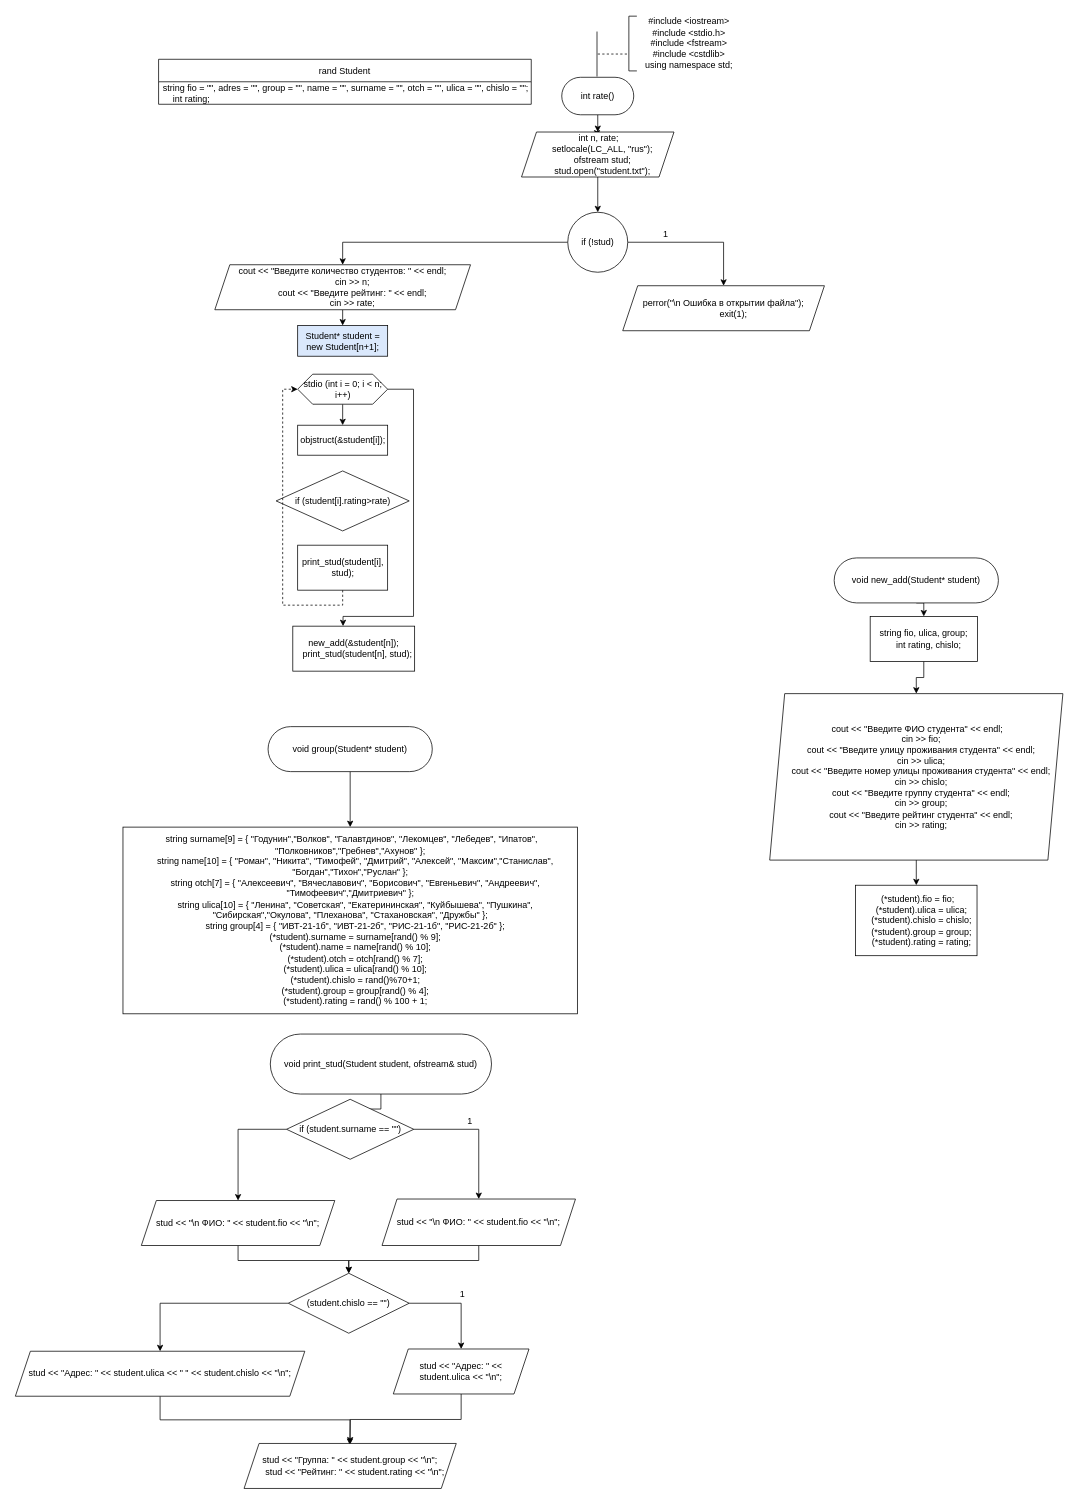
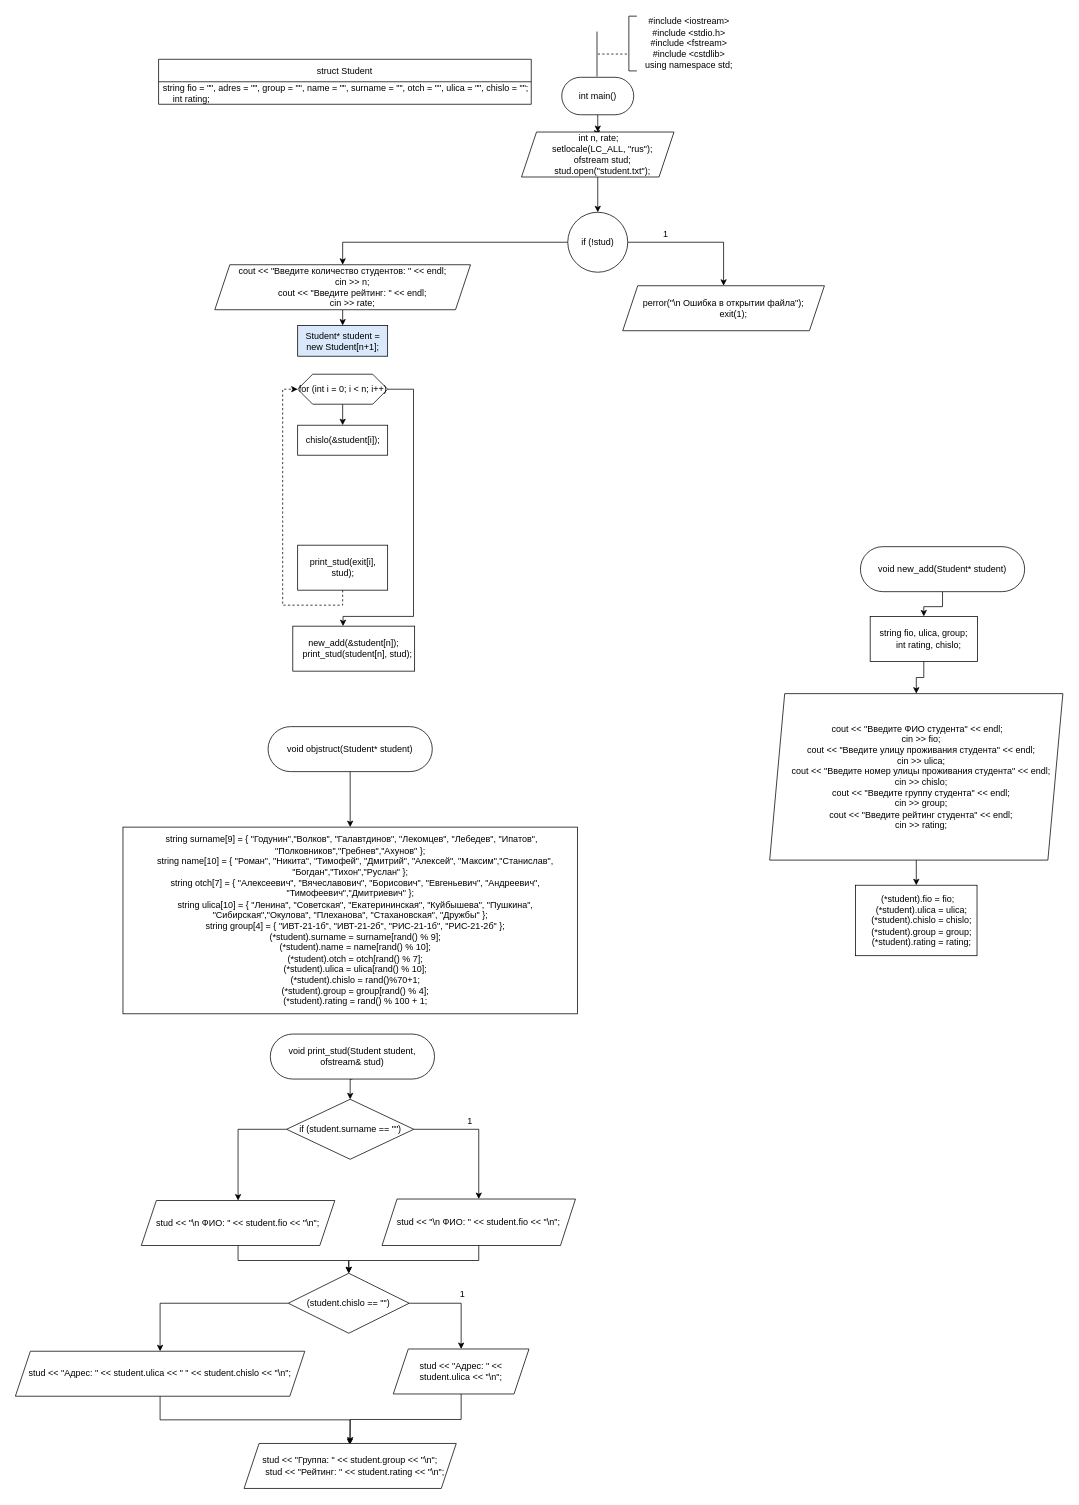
- <mxCell id="11" value="rand Student" style="swimlane;fontStyle=0;childLayout=stackLayout;horizontal=1;startSize=30;horizontalStack=0;resizeParent=1;resizeParentMax=0;resizeLast=0;collapsible=1;marginBottom=0;" vertex="1" parent="1"><mxGeometry x="211" y="78" width="497" height="60" as="geometry" /></mxCell>
+ <mxCell id="11" value="struct Student" style="swimlane;fontStyle=0;childLayout=stackLayout;horizontal=1;startSize=30;horizontalStack=0;resizeParent=1;resizeParentMax=0;resizeLast=0;collapsible=1;marginBottom=0;" vertex="1" parent="1"><mxGeometry x="211" y="78" width="497" height="60" as="geometry" /></mxCell>
- <mxCell id="8" value="int rate()" style="rounded=1;whiteSpace=wrap;html=1;arcSize=50;" vertex="1" parent="1"><mxGeometry x="748.69" y="102" width="96" height="50" as="geometry" /></mxCell>
+ <mxCell id="8" value="int main()" style="rounded=1;whiteSpace=wrap;html=1;arcSize=50;" vertex="1" parent="1"><mxGeometry x="748.69" y="102" width="96" height="50" as="geometry" /></mxCell>
- <mxCell id="23" value="stdio (int i = 0; i &amp;lt; n; i++)" style="shape=hexagon;perimeter=hexagonPerimeter2;whiteSpace=wrap;html=1;fixedSize=1;" vertex="1" parent="1"><mxGeometry x="396.5" y="498" width="120" height="40" as="geometry" /></mxCell>
+ <mxCell id="23" value="for (int i = 0; i &amp;lt; n; i++)" style="shape=hexagon;perimeter=hexagonPerimeter2;whiteSpace=wrap;html=1;fixedSize=1;" vertex="1" parent="1"><mxGeometry x="396.5" y="498" width="120" height="40" as="geometry" /></mxCell>
- <mxCell id="24" value="objstruct(&amp;amp;student[i]);" style="rounded=0;whiteSpace=wrap;html=1;" vertex="1" parent="1"><mxGeometry x="396.5" y="566" width="120" height="40" as="geometry" /></mxCell>
+ <mxCell id="24" value="chislo(&amp;amp;student[i]);" style="rounded=0;whiteSpace=wrap;html=1;" vertex="1" parent="1"><mxGeometry x="396.5" y="566" width="120" height="40" as="geometry" /></mxCell>
- <mxCell id="25" value="if (student[i].rating&amp;gt;rate)" style="rhombus;whiteSpace=wrap;html=1;" vertex="1" parent="1"><mxGeometry x="367.75" y="627" width="177.5" height="80" as="geometry" /></mxCell>
- <mxCell id="27" value="print_stud(student[i], stud);" style="rounded=0;whiteSpace=wrap;html=1;" vertex="1" parent="1"><mxGeometry x="396.5" y="726" width="120" height="60" as="geometry" /></mxCell>
+ <mxCell id="27" value="print_stud(exit[i], stud);" style="rounded=0;whiteSpace=wrap;html=1;" vertex="1" parent="1"><mxGeometry x="396.5" y="726" width="120" height="60" as="geometry" /></mxCell>
- <mxCell id="52" value="void new_add(Student* student)" style="rounded=1;whiteSpace=wrap;html=1;arcSize=50;" vertex="1" parent="1"><mxGeometry x="1112" y="743" width="219" height="60" as="geometry" /></mxCell>
+ <mxCell id="52" value="void new_add(Student* student)" style="rounded=1;whiteSpace=wrap;html=1;arcSize=50;" vertex="1" parent="1"><mxGeometry x="1147" y="728" width="219" height="60" as="geometry" /></mxCell>
- <mxCell id="30" value="void group(Student* student)" style="rounded=1;whiteSpace=wrap;html=1;arcSize=50;" vertex="1" parent="1"><mxGeometry x="357" y="968" width="219" height="60" as="geometry" /></mxCell>
+ <mxCell id="30" value="void objstruct(Student* student)" style="rounded=1;whiteSpace=wrap;html=1;arcSize=50;" vertex="1" parent="1"><mxGeometry x="357" y="968" width="219" height="60" as="geometry" /></mxCell>
- <mxCell id="33" value="void print_stud(Student student, ofstream&amp;amp; stud)" style="rounded=1;whiteSpace=wrap;html=1;arcSize=50;" vertex="1" parent="1"><mxGeometry x="360" y="1378" width="295" height="80" as="geometry" /></mxCell>
+ <mxCell id="33" value="void print_stud(Student student, ofstream&amp;amp; stud)" style="rounded=1;whiteSpace=wrap;html=1;arcSize=50;" vertex="1" parent="1"><mxGeometry x="360" y="1378" width="219" height="60" as="geometry" /></mxCell>
